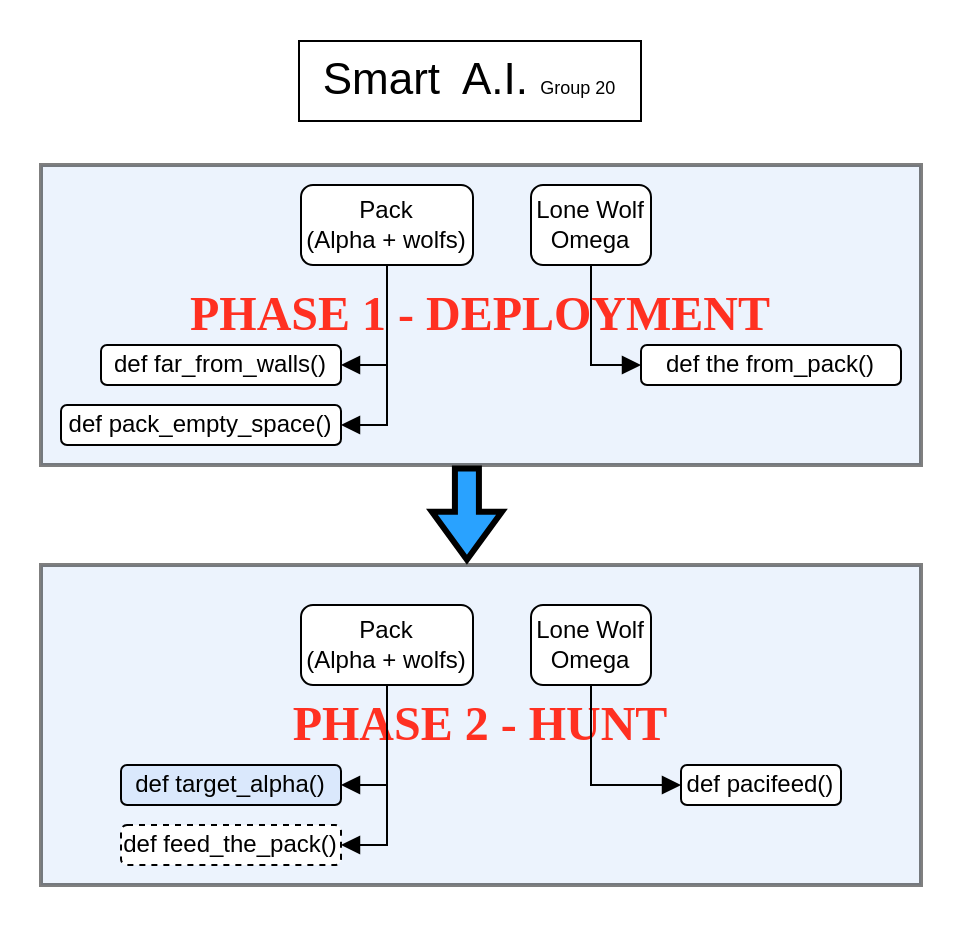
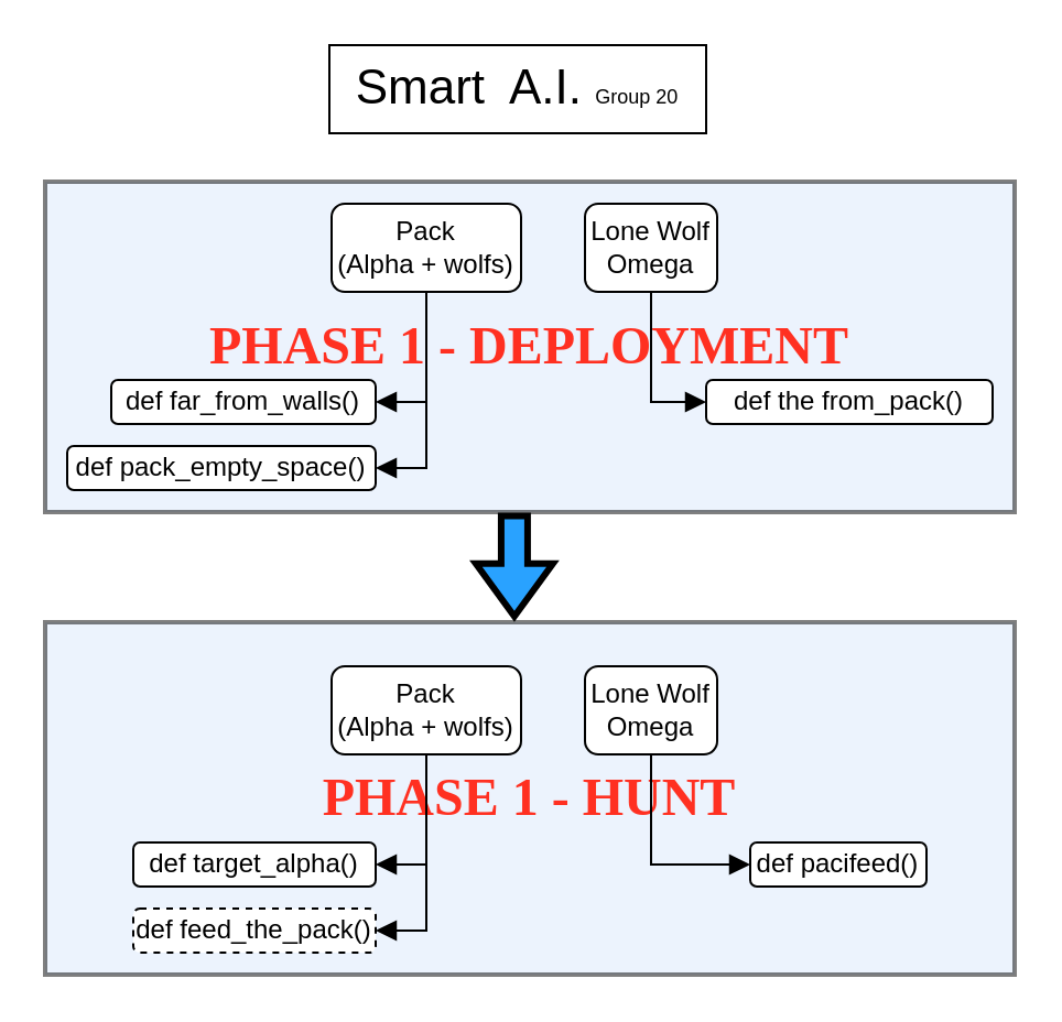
- <mxCell id="12" value="&lt;h1&gt;PHASE 2 - HUNT&lt;/h1&gt;" style="verticalLabelPosition=middle;verticalAlign=middle;shape=mxgraph.basic.rect;fillColor2=none;strokeWidth=2;size=20;indent=5;opacity=50;fillColor=#dae8fc;strokeColor=#000000;shadow=0;gradientColor=none;labelPosition=center;align=center;fontColor=#FF3021;flipV=1;flipH=1;direction=west;html=1;whiteSpace=wrap;fontStyle=1;fontSize=12;fontFamily=Verdana;horizontal=1;labelBackgroundColor=none;labelBorderColor=none;sketch=0;" vertex="1" parent="1"><mxGeometry x="20" y="282" width="440" height="160" as="geometry" /></mxCell>
+ <mxCell id="12" value="&lt;h1&gt;PHASE 1 - HUNT&lt;/h1&gt;" style="verticalLabelPosition=middle;verticalAlign=middle;shape=mxgraph.basic.rect;fillColor2=none;strokeWidth=2;size=20;indent=5;opacity=50;fillColor=#dae8fc;strokeColor=#000000;shadow=0;gradientColor=none;labelPosition=center;align=center;fontColor=#FF3021;flipV=1;flipH=1;direction=west;html=1;whiteSpace=wrap;fontStyle=1;fontSize=12;fontFamily=Verdana;horizontal=1;labelBackgroundColor=none;labelBorderColor=none;sketch=0;" vertex="1" parent="1"><mxGeometry x="20" y="282" width="440" height="160" as="geometry" /></mxCell>
- <mxCell id="19" value="def target_alpha()" style="rounded=1;whiteSpace=wrap;html=1;fontSize=12;glass=0;strokeWidth=1;shadow=0;fillColor=#dae8fc;" vertex="1" parent="1"><mxGeometry x="60" y="382" width="110" height="20" as="geometry" /></mxCell>
+ <mxCell id="19" value="def target_alpha()" style="rounded=1;whiteSpace=wrap;html=1;fontSize=12;glass=0;strokeWidth=1;shadow=0;" vertex="1" parent="1"><mxGeometry x="60" y="382" width="110" height="20" as="geometry" /></mxCell>
